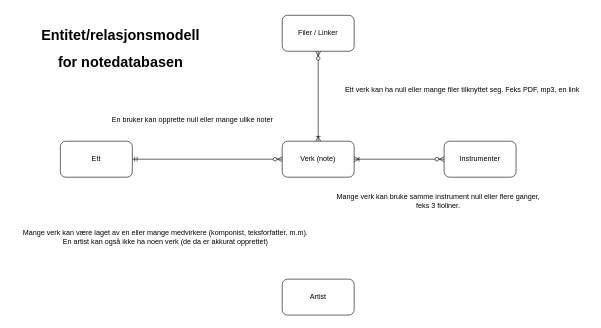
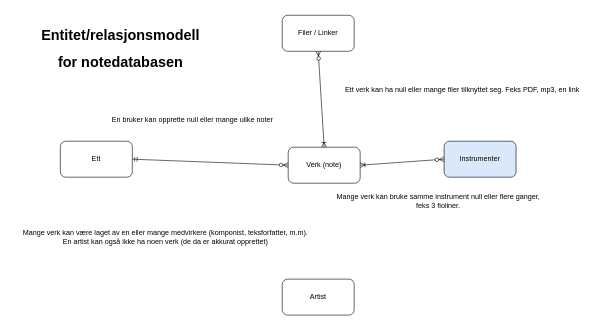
- <mxCell id="3" value="Verk (note)" style="rounded=1;whiteSpace=wrap;html=1;" vertex="1" parent="1"><mxGeometry x="470" y="235" width="120" height="60" as="geometry" /></mxCell>
+ <mxCell id="3" value="Verk (note)" style="rounded=1;whiteSpace=wrap;html=1;" vertex="1" parent="1"><mxGeometry x="480" y="245" width="120" height="60" as="geometry" /></mxCell>
- <mxCell id="10" value="Instrumenter" style="rounded=1;whiteSpace=wrap;html=1;" vertex="1" parent="1"><mxGeometry x="740" y="235" width="120" height="60" as="geometry" /></mxCell>
+ <mxCell id="10" value="Instrumenter" style="rounded=1;whiteSpace=wrap;html=1;fillColor=#dae8fc;" vertex="1" parent="1"><mxGeometry x="740" y="235" width="120" height="60" as="geometry" /></mxCell>
